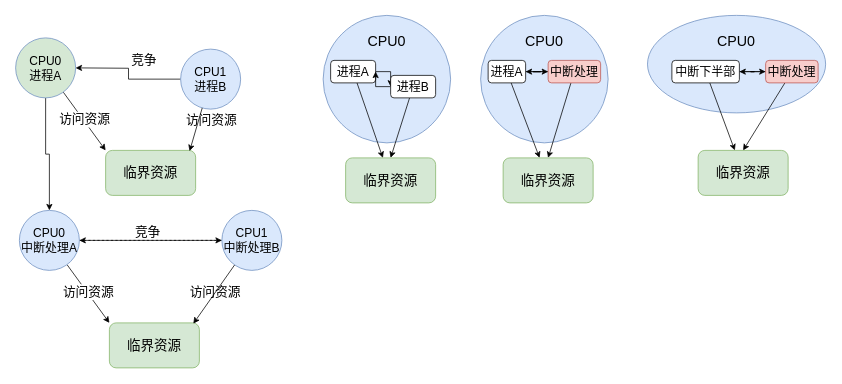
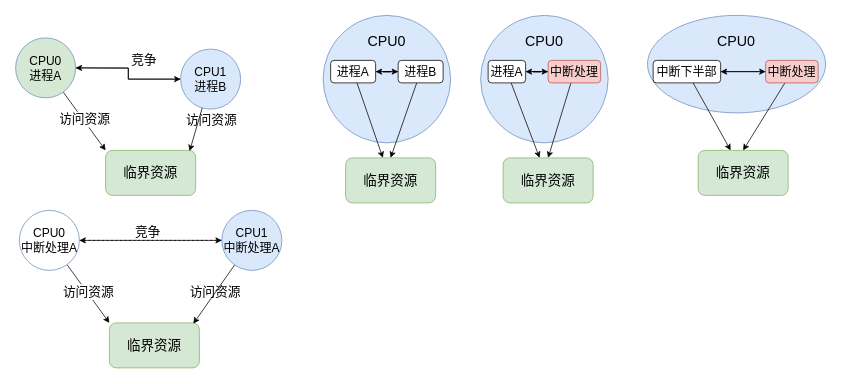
- <mxCell id="33" value="&lt;span style=&quot;font-size: 16px;&quot;&gt;中断下半部&lt;/span&gt;" style="rounded=1;whiteSpace=wrap;html=1;" vertex="1" parent="1"><mxGeometry x="895" y="80" width="90" height="30" as="geometry" /></mxCell>
+ <mxCell id="33" value="&lt;span style=&quot;font-size: 16px;&quot;&gt;中断下半部&lt;/span&gt;" style="rounded=1;whiteSpace=wrap;html=1;" vertex="1" parent="1"><mxGeometry x="870" y="80" width="90" height="30" as="geometry" /></mxCell>
- <mxCell id="19" value="&lt;span style=&quot;font-size: 16px;&quot;&gt;进程B&lt;/span&gt;" style="rounded=1;whiteSpace=wrap;html=1;" vertex="1" parent="1"><mxGeometry x="520" y="100" width="60" height="30" as="geometry" /></mxCell>
+ <mxCell id="19" value="&lt;span style=&quot;font-size: 16px;&quot;&gt;进程B&lt;/span&gt;" style="rounded=1;whiteSpace=wrap;html=1;" vertex="1" parent="1"><mxGeometry x="530" y="80" width="60" height="30" as="geometry" /></mxCell>
- <mxCell id="7" style="edgeStyle=orthogonalEdgeStyle;rounded=0;orthogonalLoop=1;jettySize=auto;html=1;" edge="1" parent="1" source="8" target="44"><mxGeometry relative="1" as="geometry" /></mxCell>
+ <mxCell id="7" style="edgeStyle=orthogonalEdgeStyle;rounded=0;orthogonalLoop=1;jettySize=auto;html=1;entryX=0;entryY=0.5;entryDx=0;entryDy=0;" edge="1" parent="1" source="8" target="11"><mxGeometry relative="1" as="geometry" /></mxCell>
- <mxCell id="44" value="&lt;font style=&quot;font-size: 16px;&quot;&gt;CPU0&lt;br&gt;中断处理A&lt;/font&gt;" style="ellipse;whiteSpace=wrap;html=1;aspect=fixed;fillColor=#dae8fc;strokeColor=#6c8ebf;" vertex="1" parent="1"><mxGeometry x="25" y="280" width="80" height="80" as="geometry" /></mxCell>
+ <mxCell id="44" value="&lt;font style=&quot;font-size: 16px;&quot;&gt;CPU0&lt;br&gt;中断处理A&lt;/font&gt;" style="ellipse;whiteSpace=wrap;html=1;aspect=fixed;fillColor=#ffffff;strokeColor=#6c8ebf;" vertex="1" parent="1"><mxGeometry x="25" y="280" width="80" height="80" as="geometry" /></mxCell>
- <mxCell id="47" value="&lt;font style=&quot;font-size: 16px;&quot;&gt;CPU1&lt;br&gt;中断处理B&lt;/font&gt;" style="ellipse;whiteSpace=wrap;html=1;aspect=fixed;fillColor=#dae8fc;strokeColor=#6c8ebf;" vertex="1" parent="1"><mxGeometry x="295" y="280" width="80" height="80" as="geometry" /></mxCell>
+ <mxCell id="47" value="&lt;font style=&quot;font-size: 16px;&quot;&gt;CPU1&lt;br&gt;中断处理A&lt;/font&gt;" style="ellipse;whiteSpace=wrap;html=1;aspect=fixed;fillColor=#dae8fc;strokeColor=#6c8ebf;" vertex="1" parent="1"><mxGeometry x="295" y="280" width="80" height="80" as="geometry" /></mxCell>
